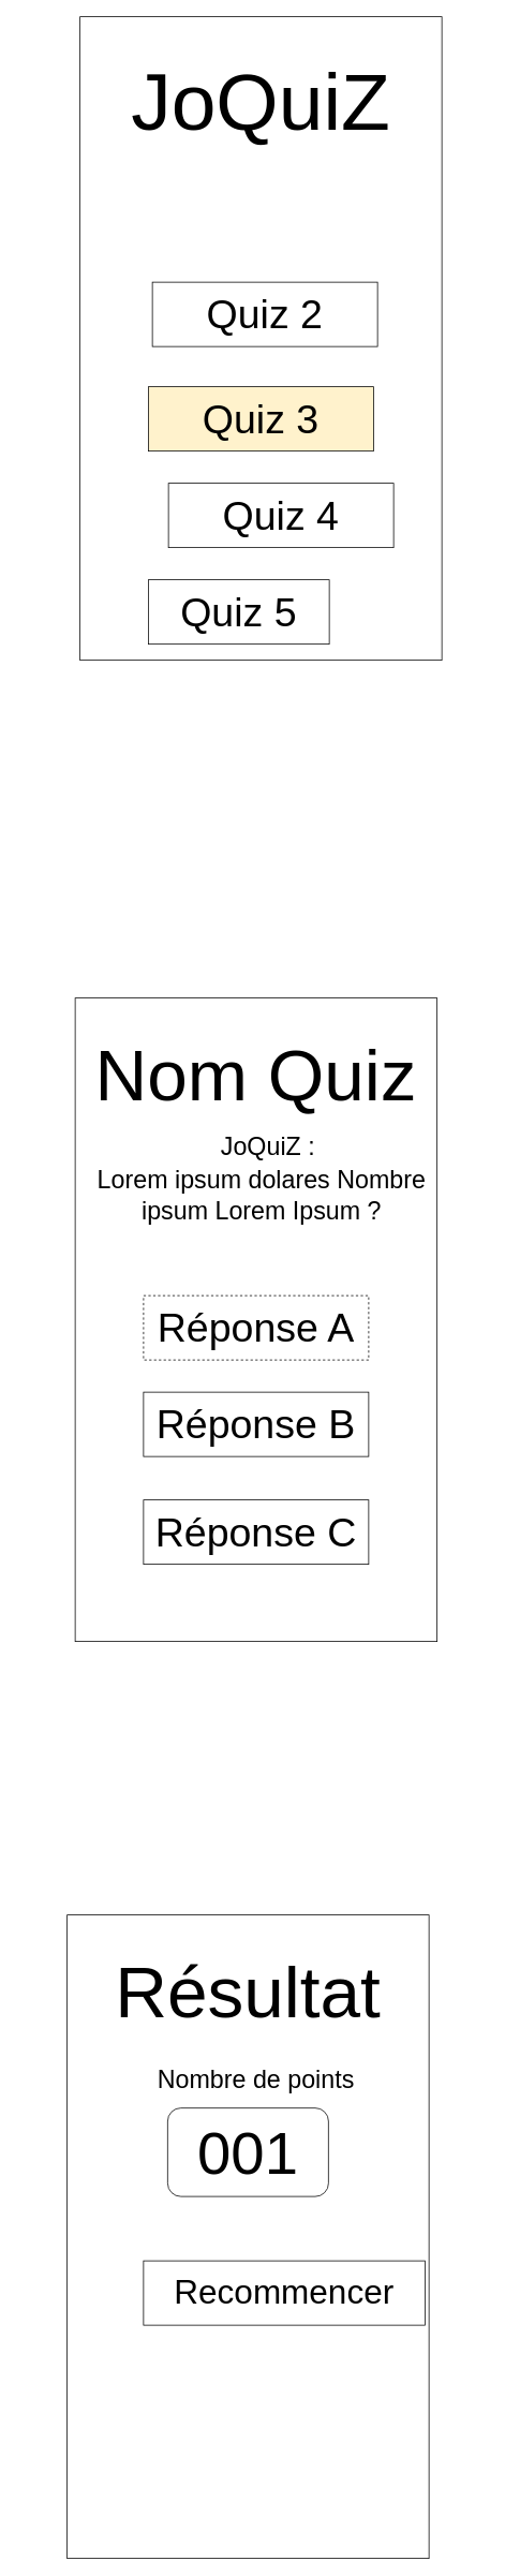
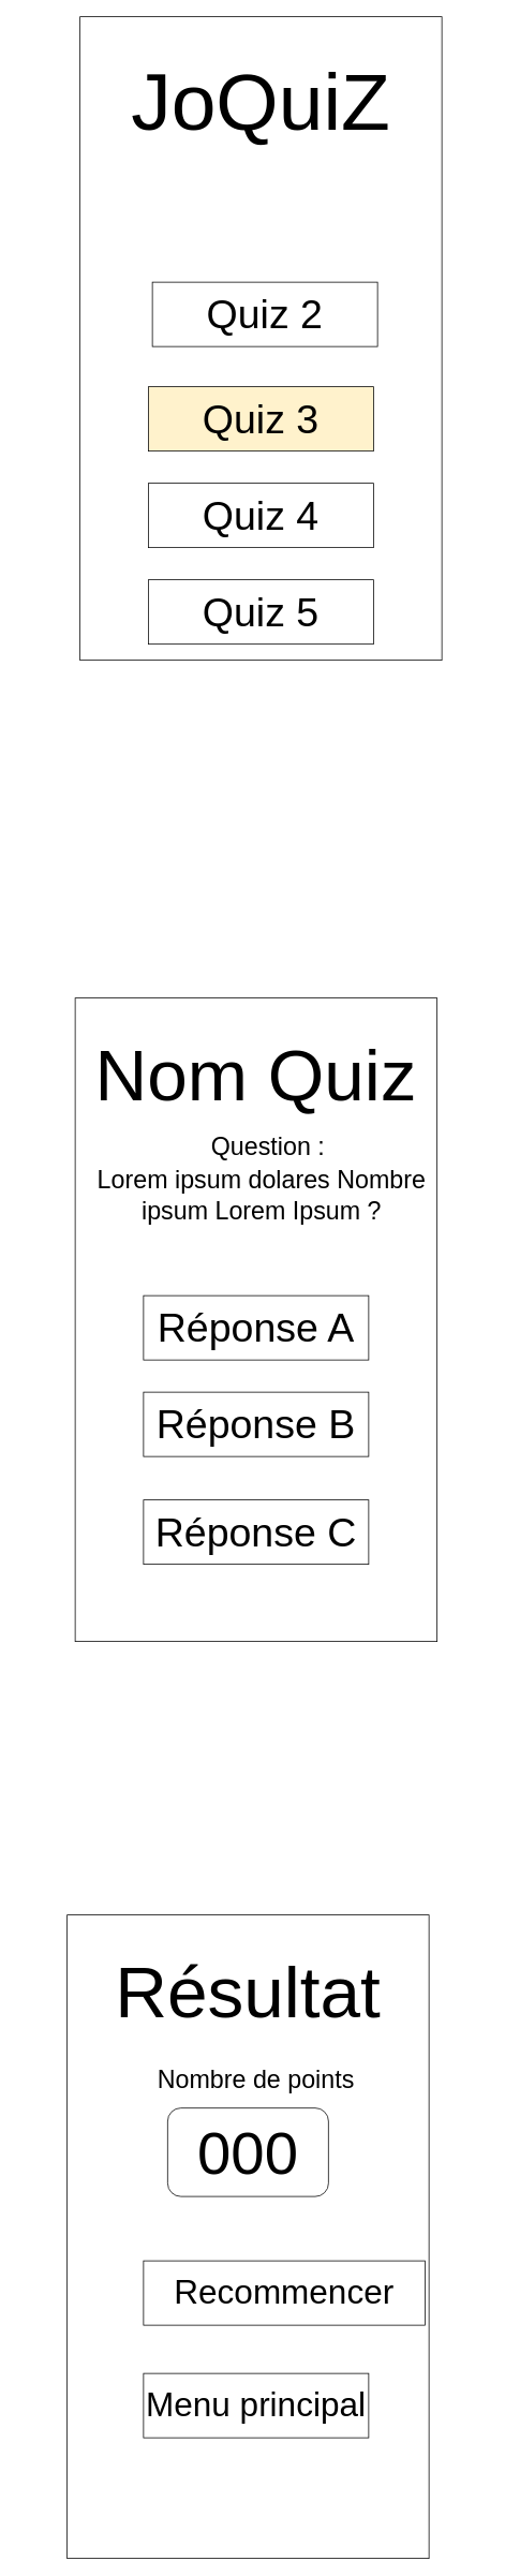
- <mxCell id="6" value="&lt;font style=&quot;font-size: 50px;&quot;&gt;Quiz 4&lt;/font&gt;" style="rounded=0;whiteSpace=wrap;html=1;" vertex="1" parent="1"><mxGeometry x="209" y="600" width="280" height="80" as="geometry" /></mxCell>
+ <mxCell id="6" value="&lt;font style=&quot;font-size: 50px;&quot;&gt;Quiz 4&lt;/font&gt;" style="rounded=0;whiteSpace=wrap;html=1;" vertex="1" parent="1"><mxGeometry x="184" y="600" width="280" height="80" as="geometry" /></mxCell>
- <mxCell id="7" value="&lt;font style=&quot;font-size: 50px;&quot;&gt;Quiz 5&lt;br&gt;&lt;/font&gt;" style="rounded=0;whiteSpace=wrap;html=1;" vertex="1" parent="1"><mxGeometry x="184" y="720" width="225" height="80" as="geometry" /></mxCell>
+ <mxCell id="7" value="&lt;font style=&quot;font-size: 50px;&quot;&gt;Quiz 5&lt;br&gt;&lt;/font&gt;" style="rounded=0;whiteSpace=wrap;html=1;" vertex="1" parent="1"><mxGeometry x="184" y="720" width="280" height="80" as="geometry" /></mxCell>
- <mxCell id="13" value="&lt;font style=&quot;font-size: 31px;&quot;&gt;JoQuiZ :&lt;/font&gt;" style="text;html=1;strokeColor=none;fillColor=none;align=center;verticalAlign=middle;whiteSpace=wrap;rounded=0;" vertex="1" parent="1"><mxGeometry x="218" y="1410" width="230" height="30" as="geometry" /></mxCell>
+ <mxCell id="13" value="&lt;font style=&quot;font-size: 31px;&quot;&gt;Question :&lt;/font&gt;" style="text;html=1;strokeColor=none;fillColor=none;align=center;verticalAlign=middle;whiteSpace=wrap;rounded=0;" vertex="1" parent="1"><mxGeometry x="218" y="1410" width="230" height="30" as="geometry" /></mxCell>
- <mxCell id="10" value="&lt;font style=&quot;font-size: 50px;&quot;&gt;Réponse A&lt;/font&gt;" style="rounded=0;whiteSpace=wrap;html=1;dashed=1;" vertex="1" parent="1"><mxGeometry x="178" y="1610" width="280" height="80" as="geometry" /></mxCell>
+ <mxCell id="10" value="&lt;font style=&quot;font-size: 50px;&quot;&gt;Réponse A&lt;/font&gt;" style="rounded=0;whiteSpace=wrap;html=1;" vertex="1" parent="1"><mxGeometry x="178" y="1610" width="280" height="80" as="geometry" /></mxCell>
- <mxCell id="20" value="&lt;font style=&quot;font-size: 75px;&quot;&gt;001&lt;br&gt;&lt;/font&gt;" style="rounded=1;whiteSpace=wrap;html=1;" vertex="1" parent="1"><mxGeometry x="208" y="2620" width="200" height="110" as="geometry" /></mxCell>
+ <mxCell id="20" value="&lt;font style=&quot;font-size: 75px;&quot;&gt;000&lt;br&gt;&lt;/font&gt;" style="rounded=1;whiteSpace=wrap;html=1;" vertex="1" parent="1"><mxGeometry x="208" y="2620" width="200" height="110" as="geometry" /></mxCell>
+ <mxCell id="18" value="&lt;font style=&quot;&quot;&gt;&lt;font style=&quot;font-size: 42px;&quot;&gt;Menu principal&lt;/font&gt;&lt;br&gt;&lt;/font&gt;" style="rounded=0;whiteSpace=wrap;html=1;" vertex="1" parent="1"><mxGeometry x="178" y="2950" width="280" height="80" as="geometry" /></mxCell>
